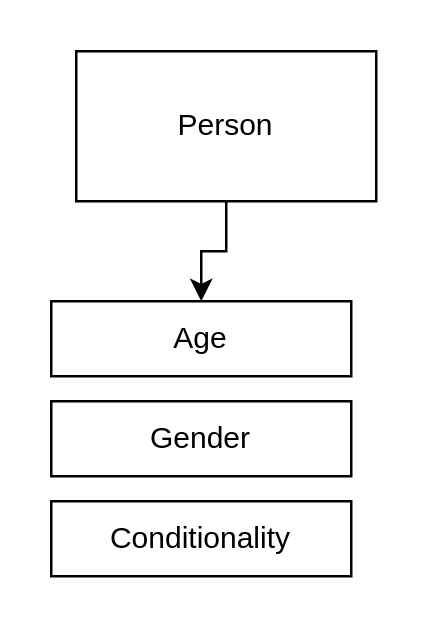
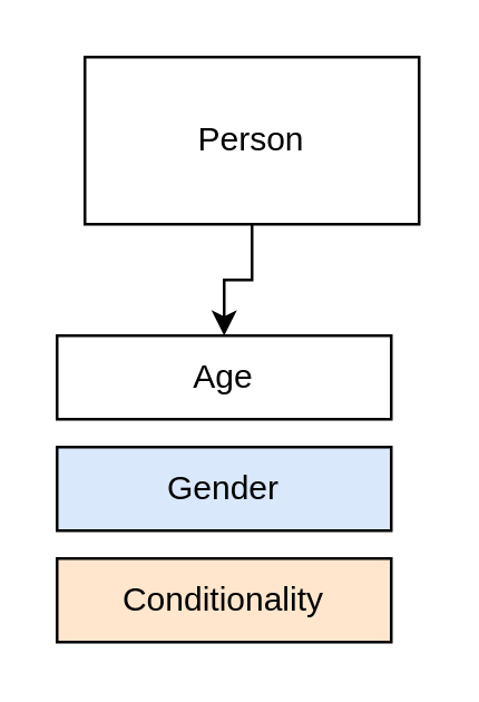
- <mxCell id="5" value="Gender" style="rounded=0;whiteSpace=wrap;html=1;" vertex="1" parent="1"><mxGeometry x="20" y="160" width="120" height="30" as="geometry" /></mxCell>
+ <mxCell id="5" value="Gender" style="rounded=0;whiteSpace=wrap;html=1;fillColor=#dae8fc;" vertex="1" parent="1"><mxGeometry x="20" y="160" width="120" height="30" as="geometry" /></mxCell>
- <mxCell id="6" value="Conditionality" style="rounded=0;whiteSpace=wrap;html=1;" vertex="1" parent="1"><mxGeometry x="20" y="200" width="120" height="30" as="geometry" /></mxCell>
+ <mxCell id="6" value="Conditionality" style="rounded=0;whiteSpace=wrap;html=1;fillColor=#ffe6cc;" vertex="1" parent="1"><mxGeometry x="20" y="200" width="120" height="30" as="geometry" /></mxCell>
